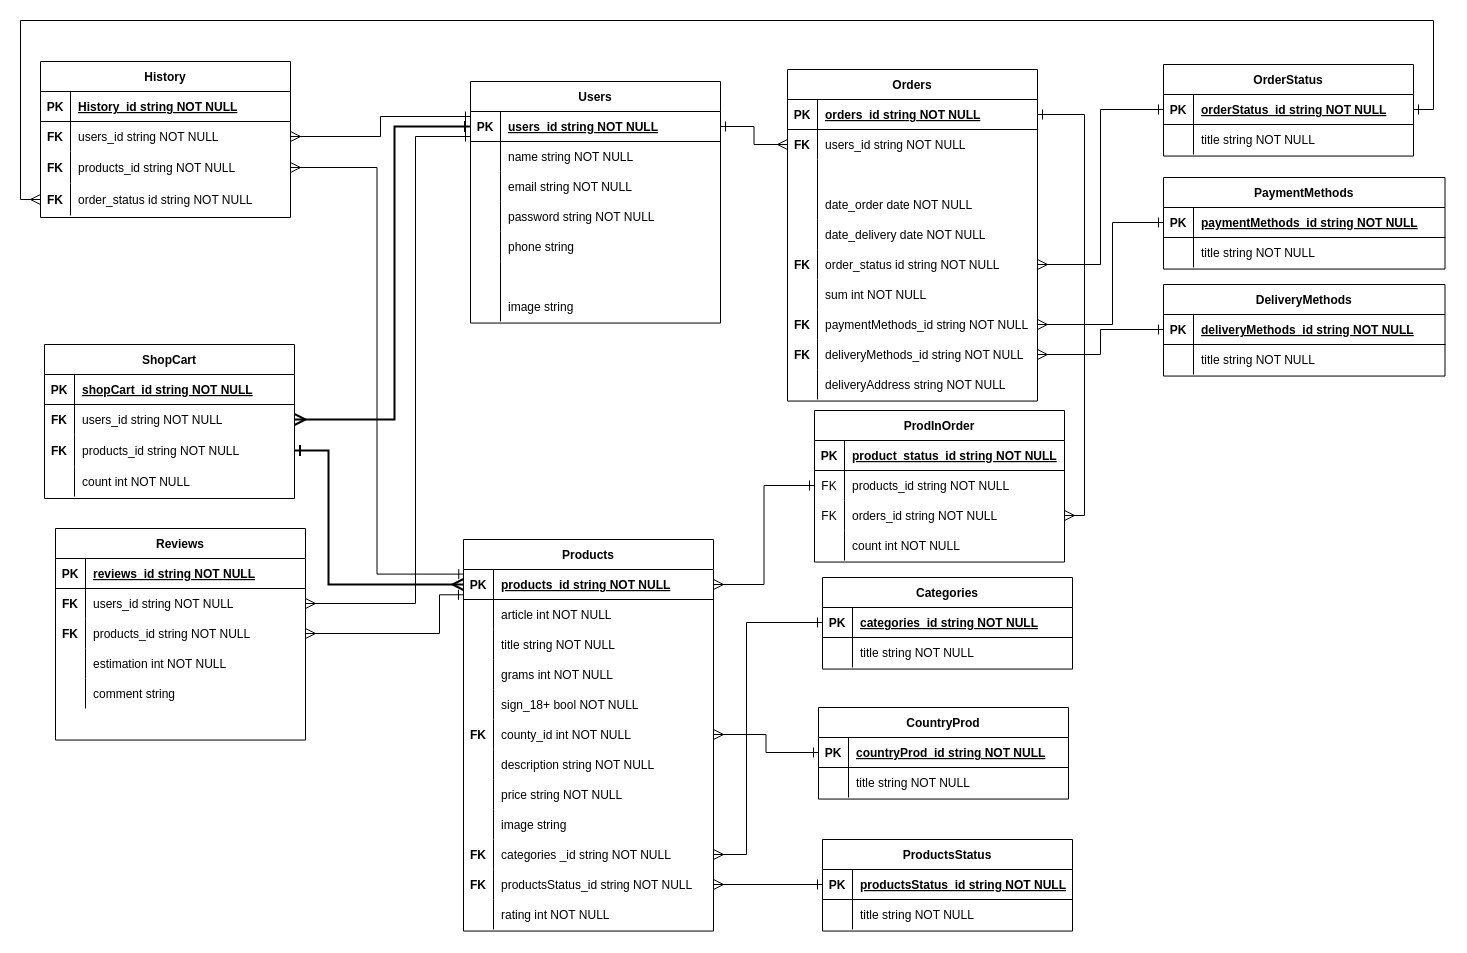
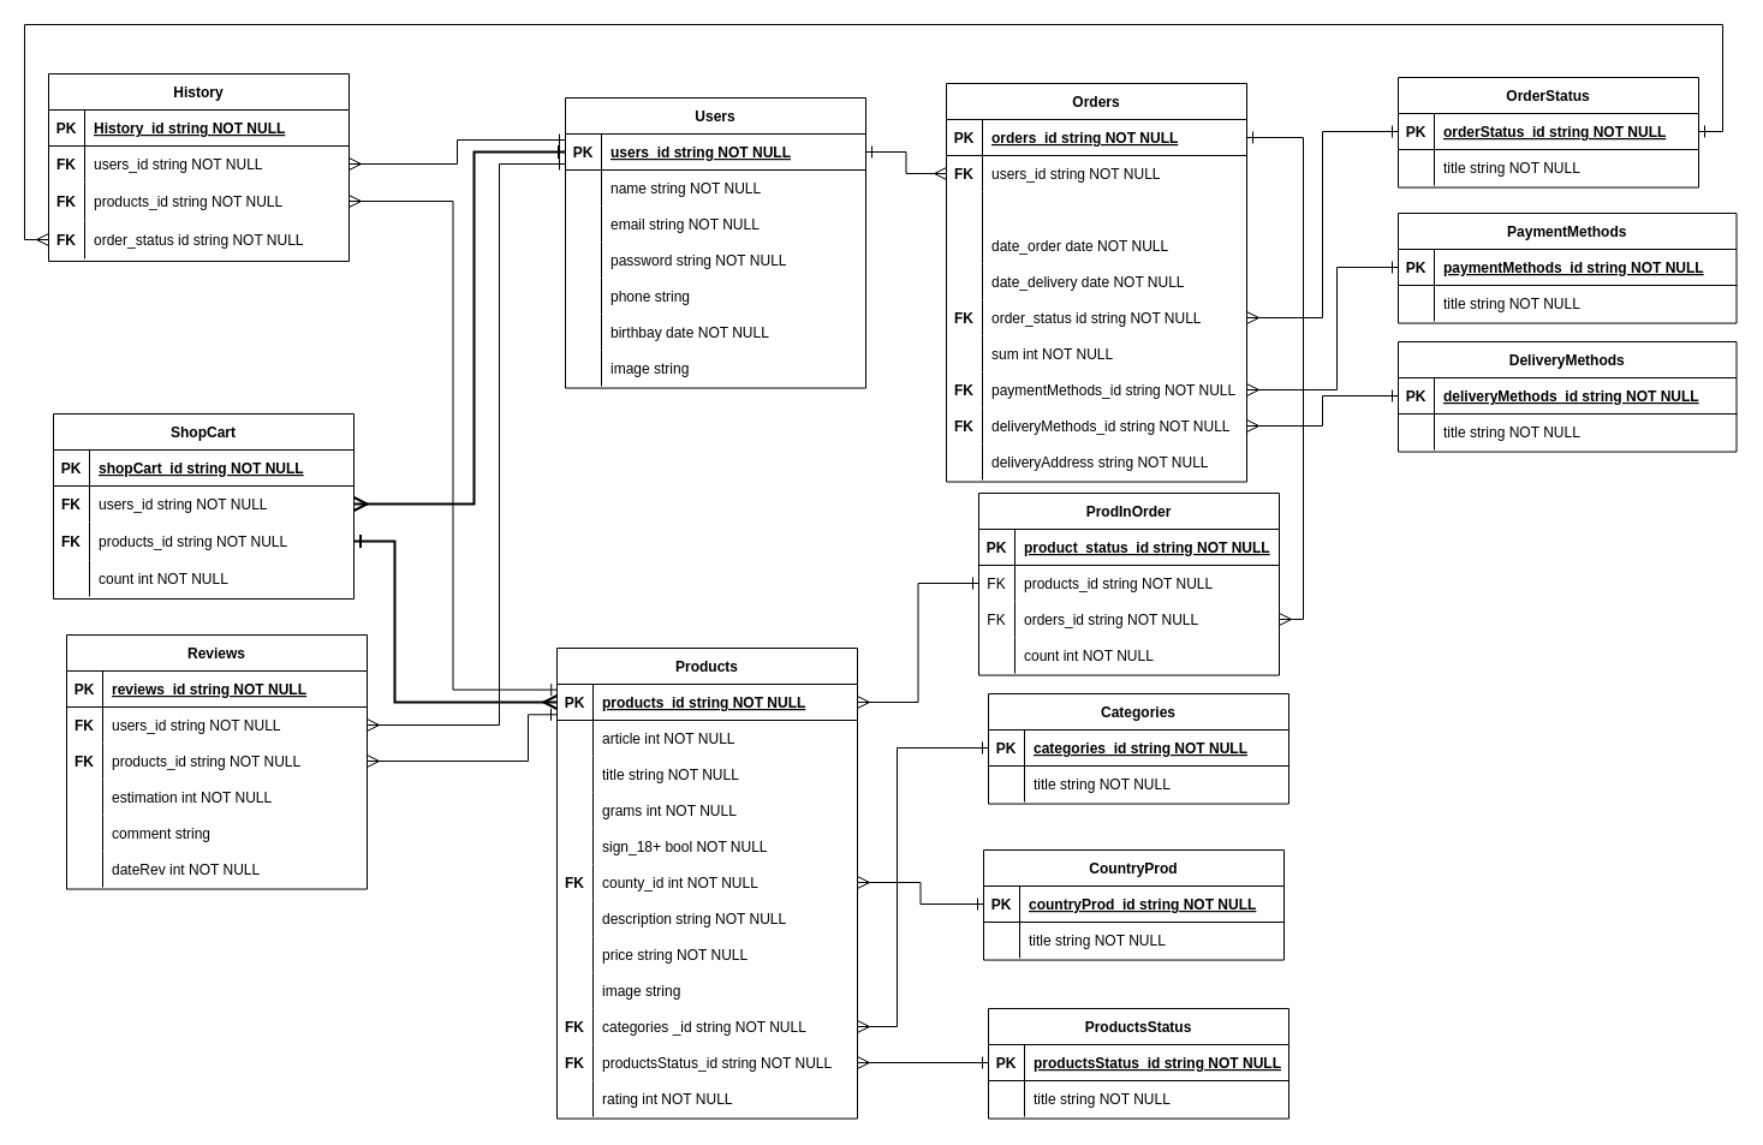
+ <mxCell id="20" value="birthbay date NOT NULL" style="shape=partialRectangle;overflow=hidden;connectable=0;fillColor=none;top=0;left=0;bottom=0;right=0;align=left;spacingLeft=6;" vertex="1" parent="18"><mxGeometry x="30" width="220" height="30" as="geometry"><mxRectangle width="220" height="30" as="alternateBounds" /></mxGeometry></mxCell>
+ <mxCell id="167" value="dateRev int NOT NULL " style="shape=partialRectangle;overflow=hidden;connectable=0;fillColor=none;top=0;left=0;bottom=0;right=0;align=left;spacingLeft=6;" parent="165" vertex="1"><mxGeometry x="30" width="220" height="30" as="geometry"><mxRectangle width="220" height="30" as="alternateBounds" /></mxGeometry></mxCell>
